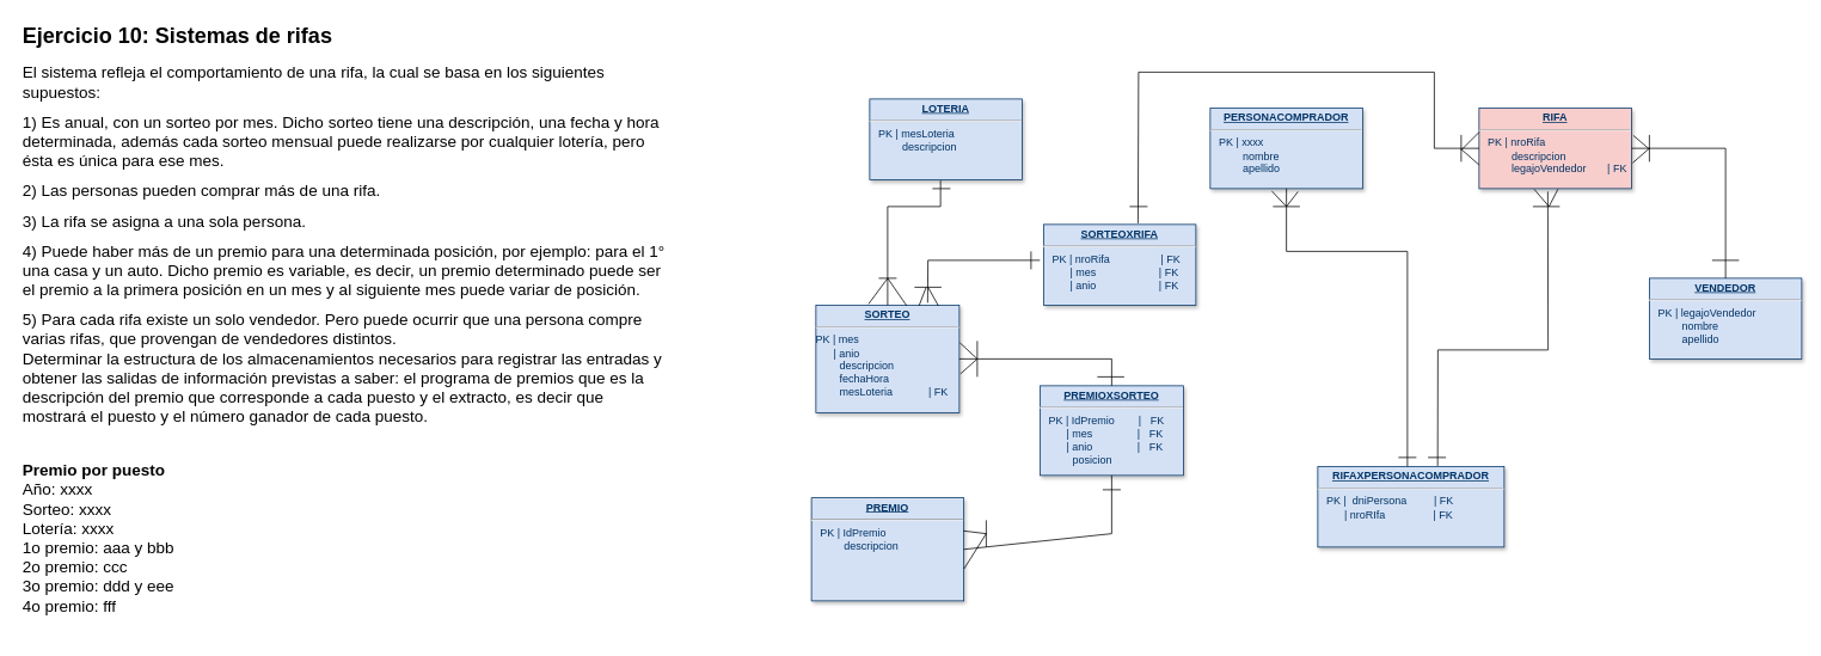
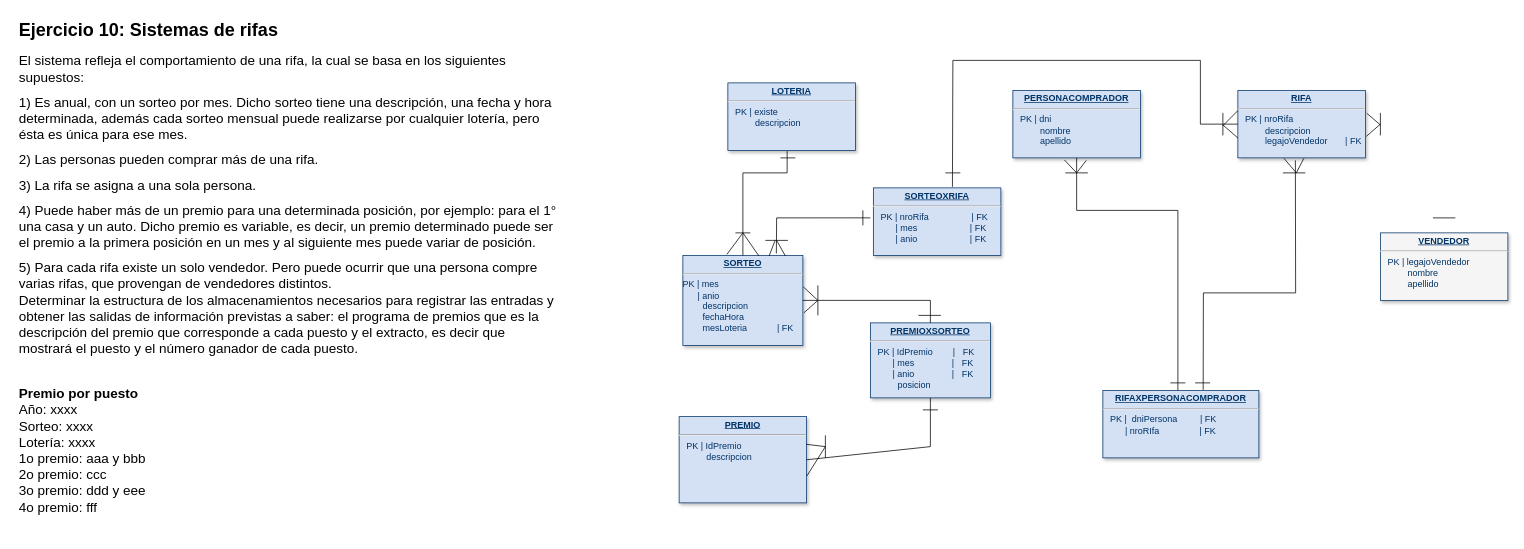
- <mxCell id="4" value="&lt;p style=&quot;margin: 0px; margin-top: 4px; text-align: center; text-decoration: underline;&quot;&gt;&lt;strong&gt;LOTERIA&lt;br&gt;&lt;/strong&gt;&lt;/p&gt;&lt;hr&gt;&lt;div&gt;&amp;nbsp;&amp;nbsp; PK | mesLoteria&lt;br&gt;&lt;/div&gt;&lt;div&gt;&amp;nbsp;&amp;nbsp; &amp;nbsp; &amp;nbsp; &amp;nbsp;&amp;nbsp;&amp;nbsp; descripcion&lt;br&gt;&lt;/div&gt;" style="verticalAlign=top;align=left;overflow=fill;fontSize=12;fontFamily=Helvetica;html=1;strokeColor=#003366;shadow=1;fillColor=#D4E1F5;fontColor=#003366" vertex="1" parent="1"><mxGeometry x="970" y="110" width="170" height="90" as="geometry" /></mxCell>
+ <mxCell id="4" value="&lt;p style=&quot;margin: 0px; margin-top: 4px; text-align: center; text-decoration: underline;&quot;&gt;&lt;strong&gt;LOTERIA&lt;br&gt;&lt;/strong&gt;&lt;/p&gt;&lt;hr&gt;&lt;div&gt;&amp;nbsp;&amp;nbsp; PK | existe&lt;br&gt;&lt;/div&gt;&lt;div&gt;&amp;nbsp;&amp;nbsp; &amp;nbsp; &amp;nbsp; &amp;nbsp;&amp;nbsp;&amp;nbsp; descripcion&lt;br&gt;&lt;/div&gt;" style="verticalAlign=top;align=left;overflow=fill;fontSize=12;fontFamily=Helvetica;html=1;strokeColor=#003366;shadow=1;fillColor=#D4E1F5;fontColor=#003366" vertex="1" parent="1"><mxGeometry x="970" y="110" width="170" height="90" as="geometry" /></mxCell>
- <mxCell id="7" value="&lt;p style=&quot;margin: 0px; margin-top: 4px; text-align: center; text-decoration: underline;&quot;&gt;&lt;strong&gt;PERSONACOMPRADOR&lt;/strong&gt;&lt;/p&gt;&lt;hr&gt;&lt;div&gt;&amp;nbsp;&amp;nbsp; PK | xxxx&lt;br&gt;&lt;/div&gt;&lt;div&gt;&amp;nbsp;&amp;nbsp; &amp;nbsp; &amp;nbsp; &amp;nbsp;&amp;nbsp;&amp;nbsp; nombre&lt;br&gt;&lt;/div&gt;&lt;div&gt;&amp;nbsp;&amp;nbsp;&amp;nbsp;&amp;nbsp;&amp;nbsp;&amp;nbsp;&amp;nbsp;&amp;nbsp;&amp;nbsp;&amp;nbsp; apellido&lt;br&gt;&lt;/div&gt;&lt;div&gt;&amp;nbsp;&amp;nbsp; &lt;br&gt;&lt;/div&gt;" style="verticalAlign=top;align=left;overflow=fill;fontSize=12;fontFamily=Helvetica;html=1;strokeColor=#003366;shadow=1;fillColor=#D4E1F5;fontColor=#003366" vertex="1" parent="1"><mxGeometry x="1350" y="120" width="170" height="90" as="geometry" /></mxCell>
+ <mxCell id="7" value="&lt;p style=&quot;margin: 0px; margin-top: 4px; text-align: center; text-decoration: underline;&quot;&gt;&lt;strong&gt;PERSONACOMPRADOR&lt;/strong&gt;&lt;/p&gt;&lt;hr&gt;&lt;div&gt;&amp;nbsp;&amp;nbsp; PK | dni&lt;br&gt;&lt;/div&gt;&lt;div&gt;&amp;nbsp;&amp;nbsp; &amp;nbsp; &amp;nbsp; &amp;nbsp;&amp;nbsp;&amp;nbsp; nombre&lt;br&gt;&lt;/div&gt;&lt;div&gt;&amp;nbsp;&amp;nbsp;&amp;nbsp;&amp;nbsp;&amp;nbsp;&amp;nbsp;&amp;nbsp;&amp;nbsp;&amp;nbsp;&amp;nbsp; apellido&lt;br&gt;&lt;/div&gt;&lt;div&gt;&amp;nbsp;&amp;nbsp; &lt;br&gt;&lt;/div&gt;" style="verticalAlign=top;align=left;overflow=fill;fontSize=12;fontFamily=Helvetica;html=1;strokeColor=#003366;shadow=1;fillColor=#D4E1F5;fontColor=#003366" vertex="1" parent="1"><mxGeometry x="1350" y="120" width="170" height="90" as="geometry" /></mxCell>
- <mxCell id="6" value="&lt;p style=&quot;margin: 0px; margin-top: 4px; text-align: center; text-decoration: underline;&quot;&gt;&lt;strong&gt;RIFA&lt;/strong&gt;&lt;/p&gt;&lt;hr&gt;&lt;div&gt;&amp;nbsp;&amp;nbsp; PK | nroRifa&lt;br&gt;&lt;/div&gt;&lt;div&gt;&amp;nbsp;&amp;nbsp; &amp;nbsp; &amp;nbsp; &amp;nbsp;&amp;nbsp;&amp;nbsp; descripcion&lt;/div&gt;&lt;div&gt;&amp;nbsp;&amp;nbsp;&amp;nbsp;&amp;nbsp;&amp;nbsp;&amp;nbsp;&amp;nbsp;&amp;nbsp;&amp;nbsp;&amp;nbsp; legajoVendedor&amp;nbsp;&amp;nbsp;&amp;nbsp;&amp;nbsp;&amp;nbsp;&amp;nbsp; | FK&lt;br&gt;&lt;/div&gt;" style="verticalAlign=top;align=left;overflow=fill;fontSize=12;fontFamily=Helvetica;html=1;strokeColor=#003366;shadow=1;fillColor=#f8cecc;fontColor=#003366;" vertex="1" parent="1"><mxGeometry x="1650" y="120" width="170" height="90" as="geometry" /></mxCell>
+ <mxCell id="6" value="&lt;p style=&quot;margin: 0px; margin-top: 4px; text-align: center; text-decoration: underline;&quot;&gt;&lt;strong&gt;RIFA&lt;/strong&gt;&lt;/p&gt;&lt;hr&gt;&lt;div&gt;&amp;nbsp;&amp;nbsp; PK | nroRifa&lt;br&gt;&lt;/div&gt;&lt;div&gt;&amp;nbsp;&amp;nbsp; &amp;nbsp; &amp;nbsp; &amp;nbsp;&amp;nbsp;&amp;nbsp; descripcion&lt;/div&gt;&lt;div&gt;&amp;nbsp;&amp;nbsp;&amp;nbsp;&amp;nbsp;&amp;nbsp;&amp;nbsp;&amp;nbsp;&amp;nbsp;&amp;nbsp;&amp;nbsp; legajoVendedor&amp;nbsp;&amp;nbsp;&amp;nbsp;&amp;nbsp;&amp;nbsp;&amp;nbsp; | FK&lt;br&gt;&lt;/div&gt;" style="verticalAlign=top;align=left;overflow=fill;fontSize=12;fontFamily=Helvetica;html=1;strokeColor=#003366;shadow=1;fillColor=#D4E1F5;fontColor=#003366" vertex="1" parent="1"><mxGeometry x="1650" y="120" width="170" height="90" as="geometry" /></mxCell>
- <mxCell id="15" value="" style="endArrow=none;html=1;rounded=0;exitX=1;exitY=0.5;exitDx=0;exitDy=0;entryX=0.5;entryY=0;entryDx=0;entryDy=0;" edge="1" parent="1" source="6" target="13"><mxGeometry width="50" height="50" relative="1" as="geometry"><mxPoint x="1920" y="120" as="sourcePoint" /><mxPoint x="1970" y="70" as="targetPoint" /><Array as="points"><mxPoint x="1925" y="165" /></Array></mxGeometry></mxCell>
- <mxCell id="13" value="&lt;p style=&quot;margin: 0px; margin-top: 4px; text-align: center; text-decoration: underline;&quot;&gt;&lt;strong&gt;VENDEDOR&lt;/strong&gt;&lt;/p&gt;&lt;hr&gt;&lt;div&gt;&amp;nbsp;&amp;nbsp; PK | legajoVendedor&lt;br&gt;&lt;/div&gt;&lt;div&gt;&amp;nbsp;&amp;nbsp; &amp;nbsp; &amp;nbsp; &amp;nbsp;&amp;nbsp;&amp;nbsp; nombre&lt;/div&gt;&lt;div&gt;&amp;nbsp;&amp;nbsp;&amp;nbsp;&amp;nbsp;&amp;nbsp;&amp;nbsp;&amp;nbsp;&amp;nbsp;&amp;nbsp;&amp;nbsp; apellido&lt;br&gt;&lt;/div&gt;" style="verticalAlign=top;align=left;overflow=fill;fontSize=12;fontFamily=Helvetica;html=1;strokeColor=#003366;shadow=1;fillColor=#D4E1F5;fontColor=#003366" vertex="1" parent="1"><mxGeometry x="1840" y="310" width="170" height="90" as="geometry" /></mxCell>
+ <mxCell id="13" value="&lt;p style=&quot;margin: 0px; margin-top: 4px; text-align: center; text-decoration: underline;&quot;&gt;&lt;strong&gt;VENDEDOR&lt;/strong&gt;&lt;/p&gt;&lt;hr&gt;&lt;div&gt;&amp;nbsp;&amp;nbsp; PK | legajoVendedor&lt;br&gt;&lt;/div&gt;&lt;div&gt;&amp;nbsp;&amp;nbsp; &amp;nbsp; &amp;nbsp; &amp;nbsp;&amp;nbsp;&amp;nbsp; nombre&lt;/div&gt;&lt;div&gt;&amp;nbsp;&amp;nbsp;&amp;nbsp;&amp;nbsp;&amp;nbsp;&amp;nbsp;&amp;nbsp;&amp;nbsp;&amp;nbsp;&amp;nbsp; apellido&lt;br&gt;&lt;/div&gt;" style="verticalAlign=top;align=left;overflow=fill;fontSize=12;fontFamily=Helvetica;html=1;strokeColor=#003366;shadow=1;fillColor=#f5f5f5;fontColor=#003366;" vertex="1" parent="1"><mxGeometry x="1840" y="310" width="170" height="90" as="geometry" /></mxCell>
